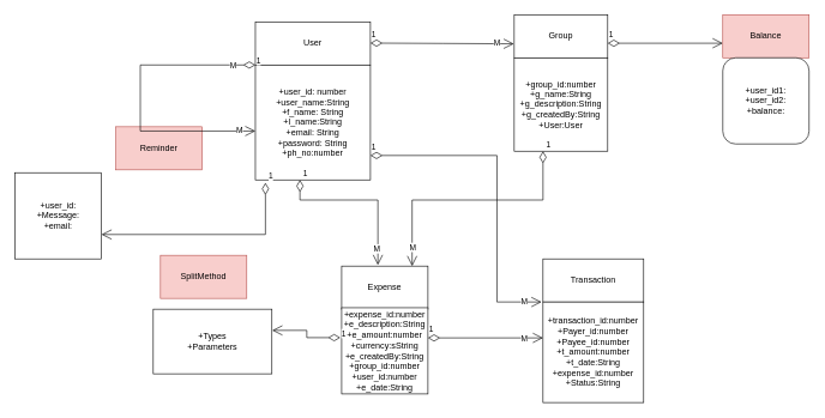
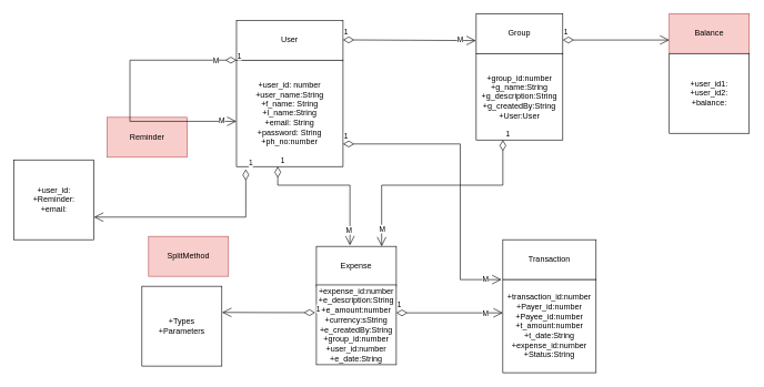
- <mxCell id="14" value="+user_id1:&lt;br&gt;+user_id2:&lt;br&gt;+balance:" style="whiteSpace=wrap;html=1;aspect=fixed;rounded=1;" parent="1" vertex="1"><mxGeometry x="1004" y="80" width="120" height="120" as="geometry" /></mxCell>
+ <mxCell id="14" value="+user_id1:&lt;br&gt;+user_id2:&lt;br&gt;+balance:" style="whiteSpace=wrap;html=1;aspect=fixed;" parent="1" vertex="1"><mxGeometry x="1004" y="80" width="120" height="120" as="geometry" /></mxCell>
- <mxCell id="13" value="+user_id:&lt;br&gt;+Message:&lt;br&gt;+email:" style="whiteSpace=wrap;html=1;aspect=fixed;" parent="1" vertex="1"><mxGeometry x="20" y="240" width="120" height="120" as="geometry" /></mxCell>
+ <mxCell id="13" value="+user_id:&lt;br&gt;+Reminder:&lt;br&gt;+email:" style="whiteSpace=wrap;html=1;aspect=fixed;" parent="1" vertex="1"><mxGeometry x="20" y="240" width="120" height="120" as="geometry" /></mxCell>
- <mxCell id="15" value="+Types&lt;br&gt;+Parameters" style="whiteSpace=wrap;html=1;aspect=fixed;" parent="1" vertex="1"><mxGeometry x="212" y="430" width="165" height="90" as="geometry" /></mxCell>
+ <mxCell id="15" value="+Types&lt;br&gt;+Parameters" style="whiteSpace=wrap;html=1;aspect=fixed;" parent="1" vertex="1"><mxGeometry x="212" y="430" width="120" height="120" as="geometry" /></mxCell>
